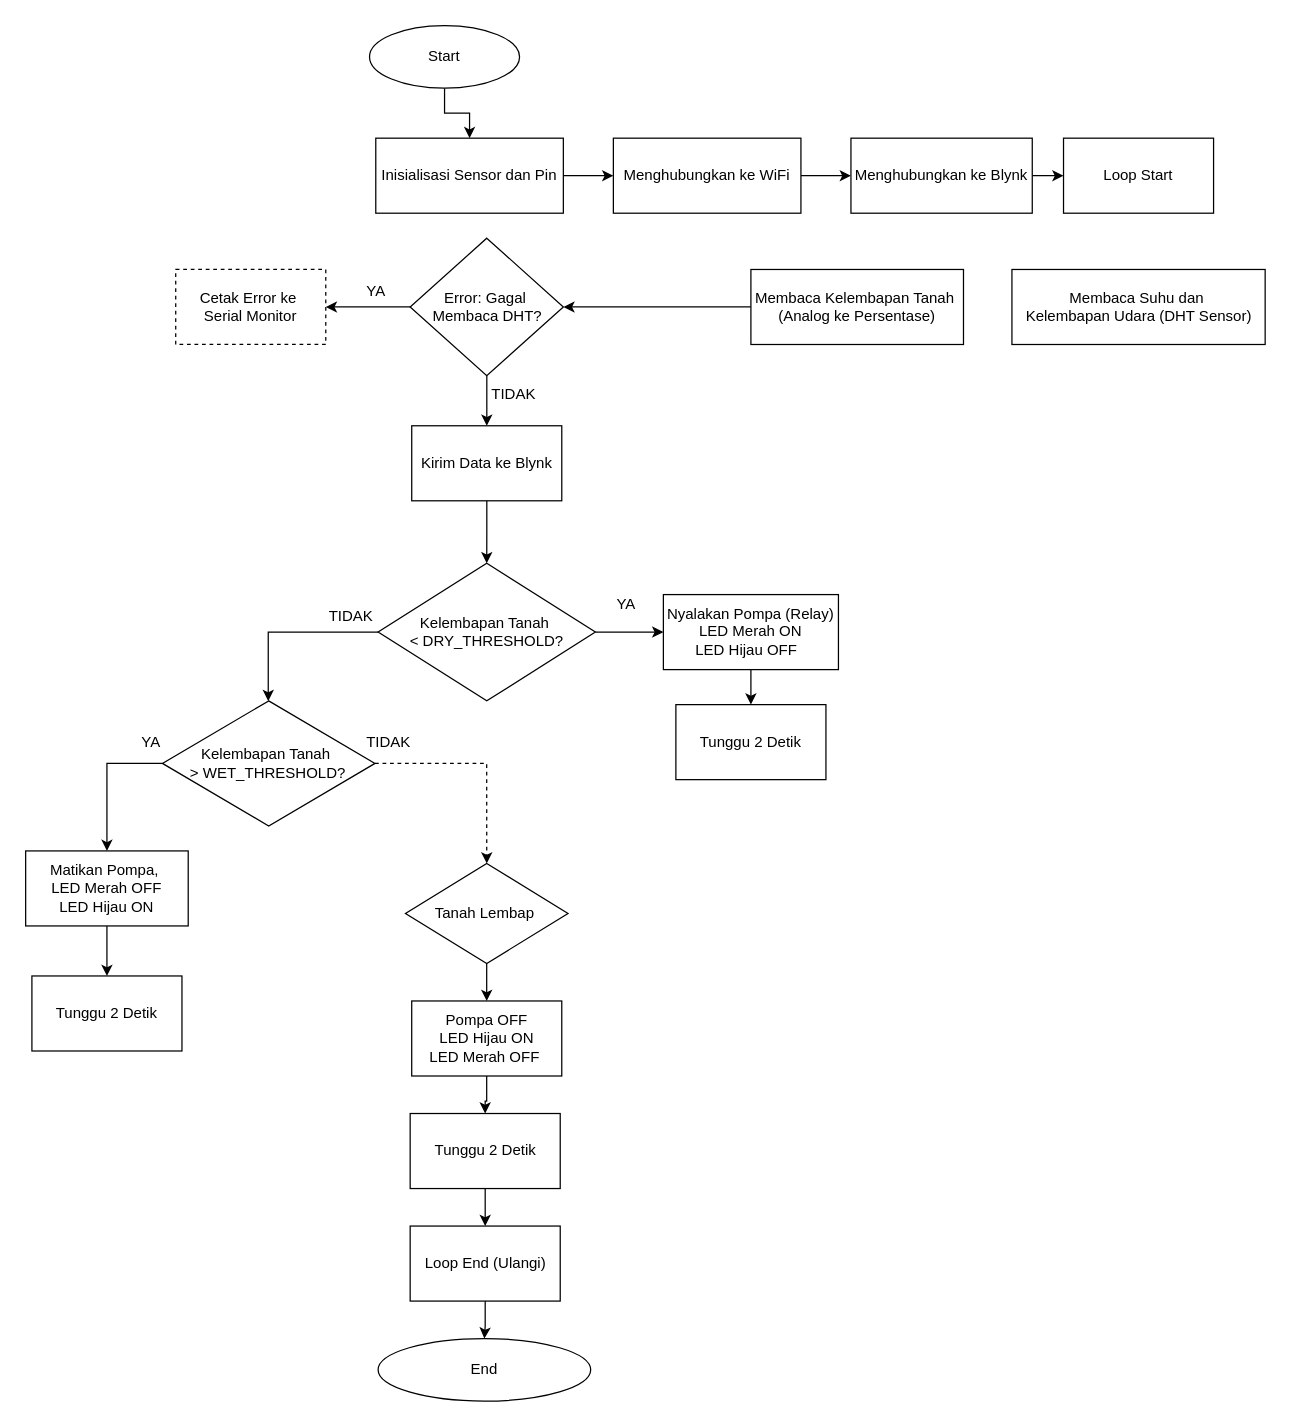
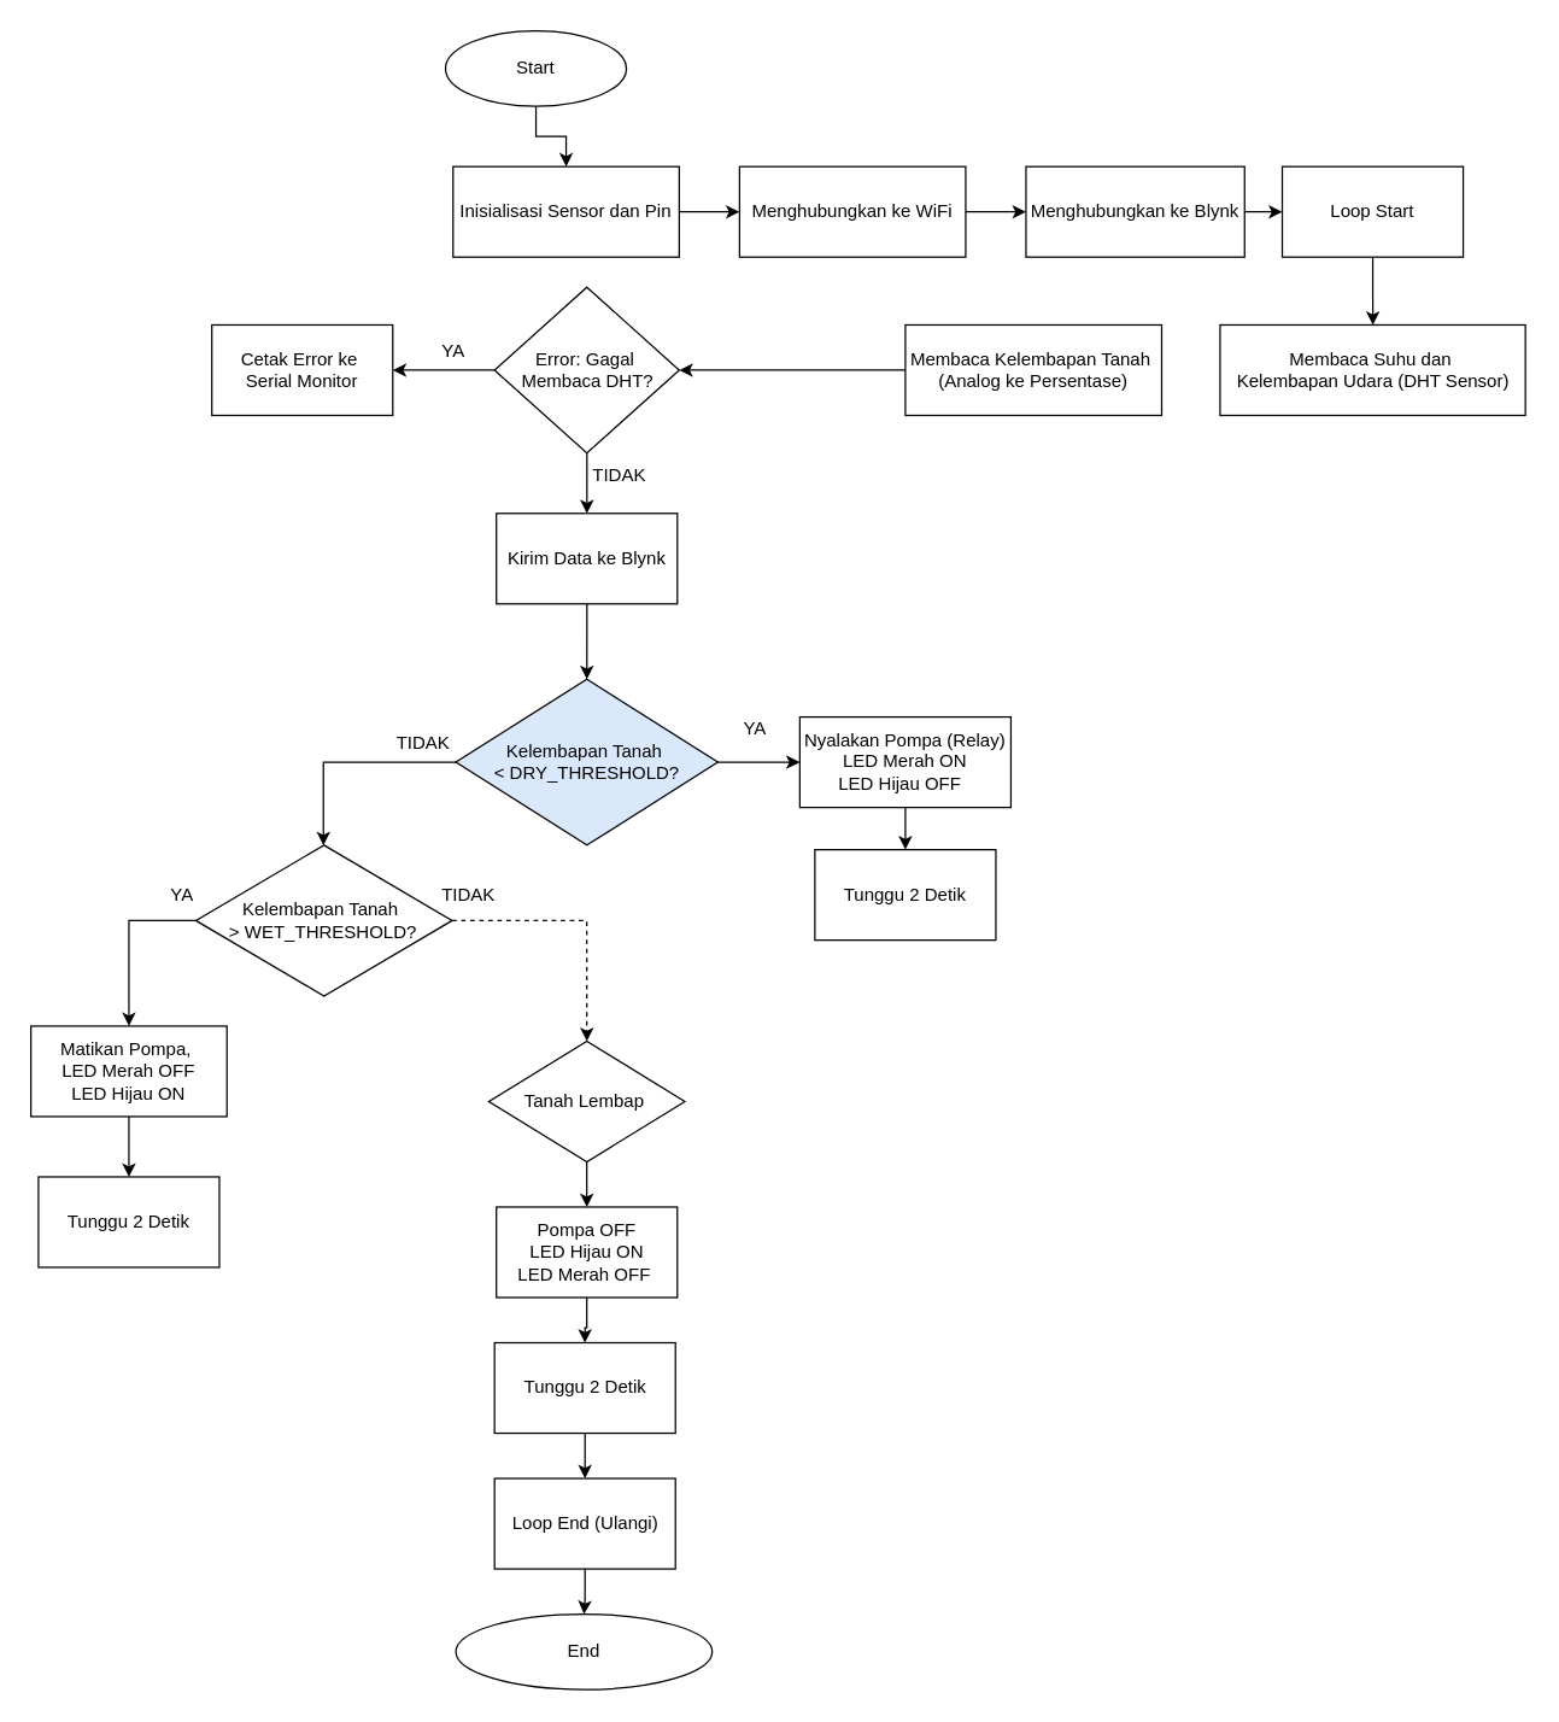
+ <mxCell id="10" value="" style="edgeStyle=orthogonalEdgeStyle;rounded=0;orthogonalLoop=1;jettySize=auto;html=1;" edge="1" parent="1" source="11" target="12"><mxGeometry relative="1" as="geometry" /></mxCell>
- <mxCell id="34" value="&lt;span style=&quot;text-wrap-mode: nowrap;&quot;&gt;Cetak Error ke&amp;nbsp;&lt;/span&gt;&lt;div&gt;&lt;span style=&quot;text-wrap-mode: nowrap;&quot;&gt;Serial Monitor&lt;/span&gt;&lt;/div&gt;" style="whiteSpace=wrap;html=1;dashed=1;" vertex="1" parent="1"><mxGeometry x="140.01" y="215" width="120" height="60" as="geometry" /></mxCell>
+ <mxCell id="34" value="&lt;span style=&quot;text-wrap-mode: nowrap;&quot;&gt;Cetak Error ke&amp;nbsp;&lt;/span&gt;&lt;div&gt;&lt;span style=&quot;text-wrap-mode: nowrap;&quot;&gt;Serial Monitor&lt;/span&gt;&lt;/div&gt;" style="whiteSpace=wrap;html=1;" vertex="1" parent="1"><mxGeometry x="140.01" y="215" width="120" height="60" as="geometry" /></mxCell>
- <mxCell id="20" value="&lt;span style=&quot;text-wrap-mode: nowrap;&quot;&gt;Kelembapan Tanah&amp;nbsp;&lt;/span&gt;&lt;div&gt;&lt;span style=&quot;text-wrap-mode: nowrap;&quot;&gt;&amp;lt; DRY_THRESHOLD?&lt;/span&gt;&lt;/div&gt;" style="rhombus;whiteSpace=wrap;html=1;rounded=0;" vertex="1" parent="1"><mxGeometry x="301.87" y="450" width="173.75" height="110" as="geometry" /></mxCell>
+ <mxCell id="20" value="&lt;span style=&quot;text-wrap-mode: nowrap;&quot;&gt;Kelembapan Tanah&amp;nbsp;&lt;/span&gt;&lt;div&gt;&lt;span style=&quot;text-wrap-mode: nowrap;&quot;&gt;&amp;lt; DRY_THRESHOLD?&lt;/span&gt;&lt;/div&gt;" style="rhombus;whiteSpace=wrap;html=1;rounded=0;fillColor=#dae8fc;" vertex="1" parent="1"><mxGeometry x="301.87" y="450" width="173.75" height="110" as="geometry" /></mxCell>
